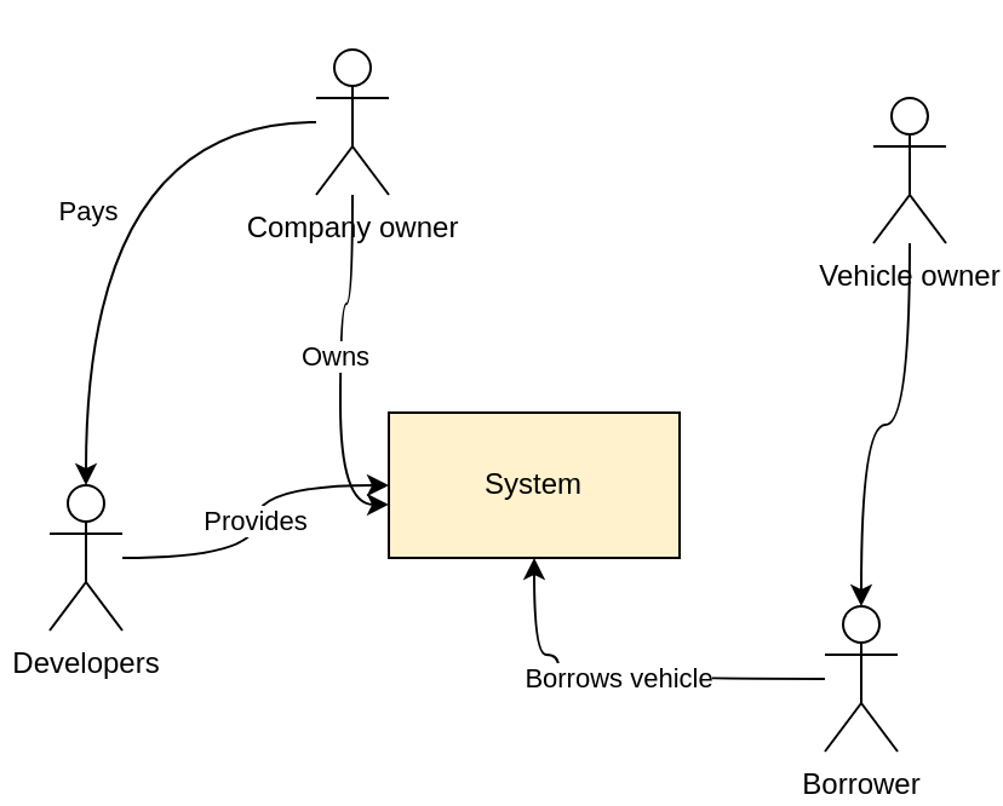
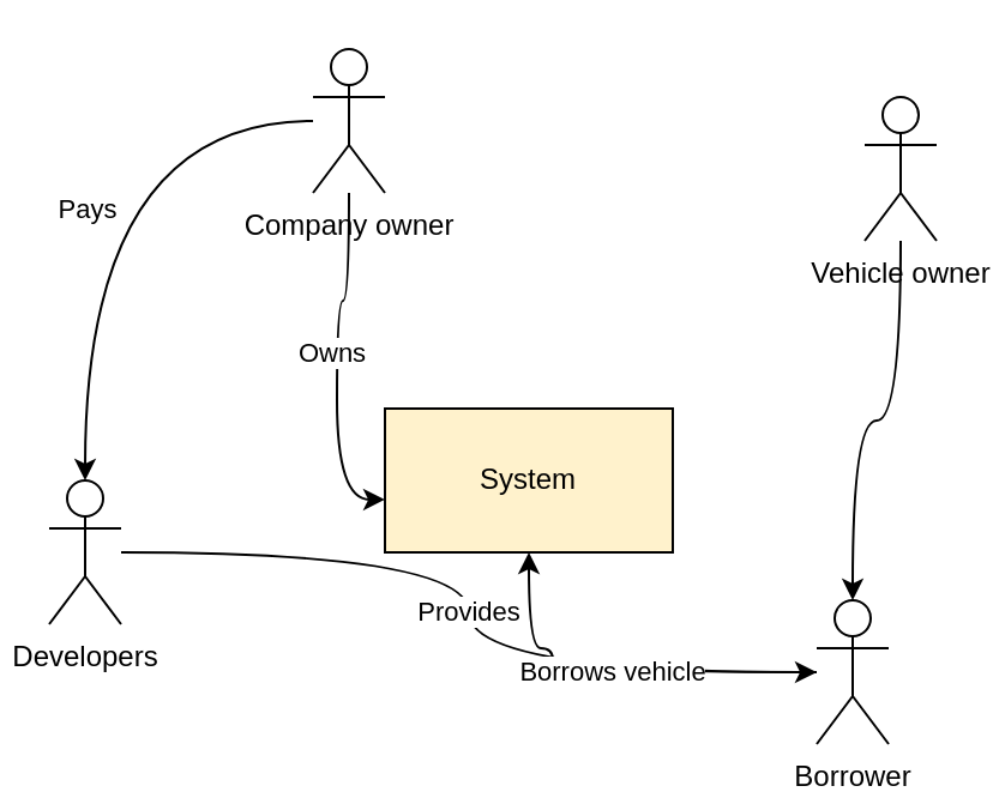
- <mxCell id="4" value="Provides" style="edgeStyle=orthogonalEdgeStyle;curved=1;orthogonalLoop=1;jettySize=auto;html=1;" edge="1" parent="1" source="5" target="13"><mxGeometry relative="1" as="geometry" /></mxCell>
+ <mxCell id="4" value="Provides" style="edgeStyle=orthogonalEdgeStyle;curved=1;orthogonalLoop=1;jettySize=auto;html=1;" edge="1" parent="1" source="5" target="7"><mxGeometry relative="1" as="geometry" /></mxCell>
